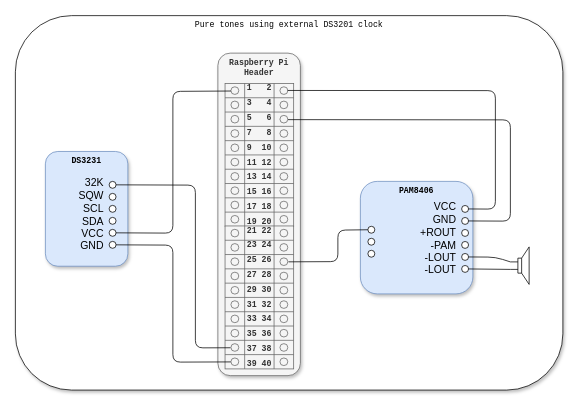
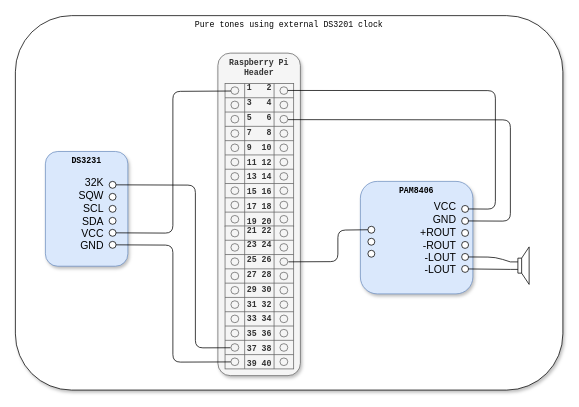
- <mxCell id="22" value="VCC&lt;br&gt;GND&lt;br&gt;+ROUT&lt;br&gt;-PAM&lt;br&gt;-LOUT&lt;br&gt;-LOUT" style="text;html=1;strokeColor=none;fillColor=none;align=right;verticalAlign=middle;whiteSpace=wrap;rounded=0;labelBackgroundColor=none;fontSize=14;" vertex="1" parent="1"><mxGeometry x="550" y="252.13" width="60" height="129.75" as="geometry" /></mxCell>
+ <mxCell id="22" value="VCC&lt;br&gt;GND&lt;br&gt;+ROUT&lt;br&gt;-ROUT&lt;br&gt;-LOUT&lt;br&gt;-LOUT" style="text;html=1;strokeColor=none;fillColor=none;align=right;verticalAlign=middle;whiteSpace=wrap;rounded=0;labelBackgroundColor=none;fontSize=14;" vertex="1" parent="1"><mxGeometry x="550" y="252.13" width="60" height="129.75" as="geometry" /></mxCell>
